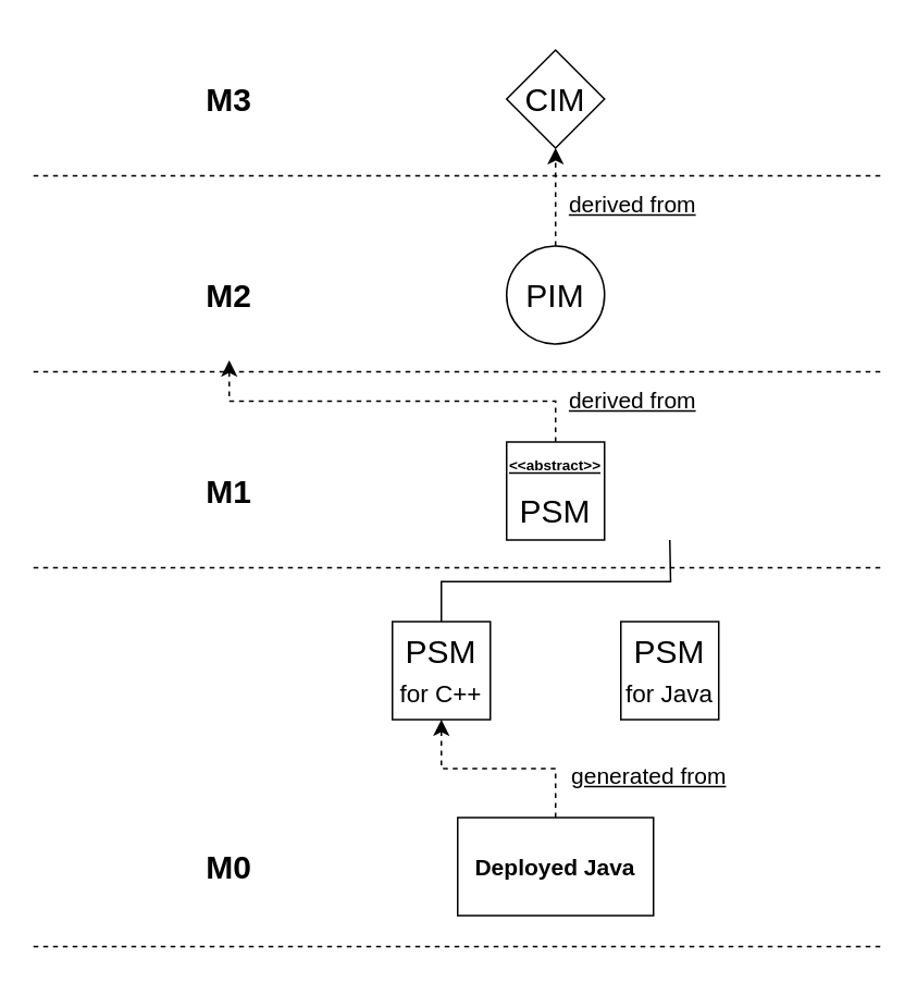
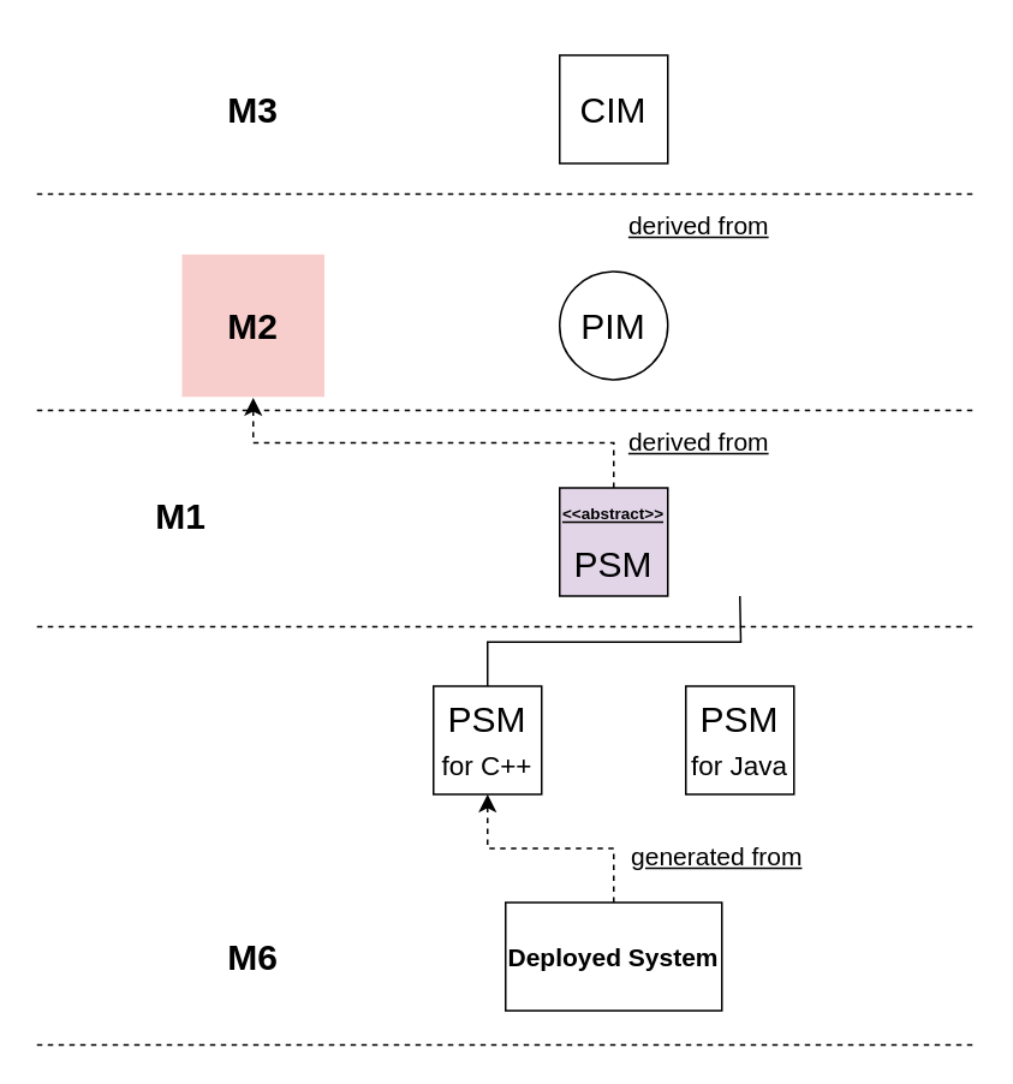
- <mxCell id="6" value="CIM" style="rhombus;whiteSpace=wrap;html=1;aspect=fixed;fontSize=20;" vertex="1" parent="1"><mxGeometry x="310" y="30" width="60" height="60" as="geometry" /></mxCell>
+ <mxCell id="6" value="CIM" style="whiteSpace=wrap;html=1;aspect=fixed;fontSize=20;" vertex="1" parent="1"><mxGeometry x="310" y="30" width="60" height="60" as="geometry" /></mxCell>
- <mxCell id="7" style="edgeStyle=orthogonalEdgeStyle;rounded=0;orthogonalLoop=1;jettySize=auto;html=1;exitX=0.5;exitY=0;exitDx=0;exitDy=0;entryX=0.5;entryY=1;entryDx=0;entryDy=0;dashed=1;strokeWidth=1;fontSize=14;endArrow=classic;endFill=1;endSize=7;" edge="1" parent="1" source="8" target="6"><mxGeometry relative="1" as="geometry" /></mxCell>
- <mxCell id="3" value="&lt;font style=&quot;font-size: 20px;&quot;&gt;&lt;b&gt;M2&lt;/b&gt;&lt;/font&gt;" style="rounded=0;whiteSpace=wrap;html=1;strokeColor=#FFFFFF;" vertex="1" parent="1"><mxGeometry x="100" y="140" width="80" height="80" as="geometry" /></mxCell>
+ <mxCell id="3" value="&lt;font style=&quot;font-size: 20px;&quot;&gt;&lt;b&gt;M2&lt;/b&gt;&lt;/font&gt;" style="rounded=0;whiteSpace=wrap;html=1;strokeColor=#FFFFFF;fillColor=#f8cecc;" vertex="1" parent="1"><mxGeometry x="100" y="140" width="80" height="80" as="geometry" /></mxCell>
- <mxCell id="4" value="&lt;b&gt;&lt;font style=&quot;font-size: 20px;&quot;&gt;M1&lt;/font&gt;&lt;/b&gt;" style="rounded=0;whiteSpace=wrap;html=1;strokeColor=#FFFFFF;" vertex="1" parent="1"><mxGeometry x="100" y="260" width="80" height="80" as="geometry" /></mxCell>
+ <mxCell id="4" value="&lt;b&gt;&lt;font style=&quot;font-size: 20px;&quot;&gt;M1&lt;/font&gt;&lt;/b&gt;" style="rounded=0;whiteSpace=wrap;html=1;strokeColor=#FFFFFF;" vertex="1" parent="1"><mxGeometry x="60" y="245" width="80" height="80" as="geometry" /></mxCell>
- <mxCell id="9" value="&lt;br&gt;PSM" style="whiteSpace=wrap;html=1;aspect=fixed;fontSize=20;align=center;" vertex="1" parent="1"><mxGeometry x="310" y="270" width="60" height="60" as="geometry" /></mxCell>
+ <mxCell id="9" value="&lt;br&gt;PSM" style="whiteSpace=wrap;html=1;aspect=fixed;fontSize=20;align=center;fillColor=#e1d5e7;" vertex="1" parent="1"><mxGeometry x="310" y="270" width="60" height="60" as="geometry" /></mxCell>
- <mxCell id="5" value="&lt;b&gt;&lt;font style=&quot;font-size: 20px;&quot;&gt;M0&lt;/font&gt;&lt;/b&gt;" style="rounded=0;whiteSpace=wrap;html=1;strokeColor=#FFFFFF;" vertex="1" parent="1"><mxGeometry x="100" y="490" width="80" height="80" as="geometry" /></mxCell>
+ <mxCell id="5" value="&lt;b&gt;&lt;font style=&quot;font-size: 20px;&quot;&gt;M6&lt;/font&gt;&lt;/b&gt;" style="rounded=0;whiteSpace=wrap;html=1;strokeColor=#FFFFFF;" vertex="1" parent="1"><mxGeometry x="100" y="490" width="80" height="80" as="geometry" /></mxCell>
- <mxCell id="16" value="&lt;font style=&quot;font-size: 14px;&quot;&gt;&lt;b&gt;Deployed Java&lt;/b&gt;&lt;/font&gt;" style="rounded=0;whiteSpace=wrap;html=1;fontSize=15;" vertex="1" parent="1"><mxGeometry x="280" y="500" width="120" height="60" as="geometry" /></mxCell>
+ <mxCell id="16" value="&lt;font style=&quot;font-size: 14px;&quot;&gt;&lt;b&gt;Deployed System&lt;/b&gt;&lt;/font&gt;" style="rounded=0;whiteSpace=wrap;html=1;fontSize=15;" vertex="1" parent="1"><mxGeometry x="280" y="500" width="120" height="60" as="geometry" /></mxCell>
